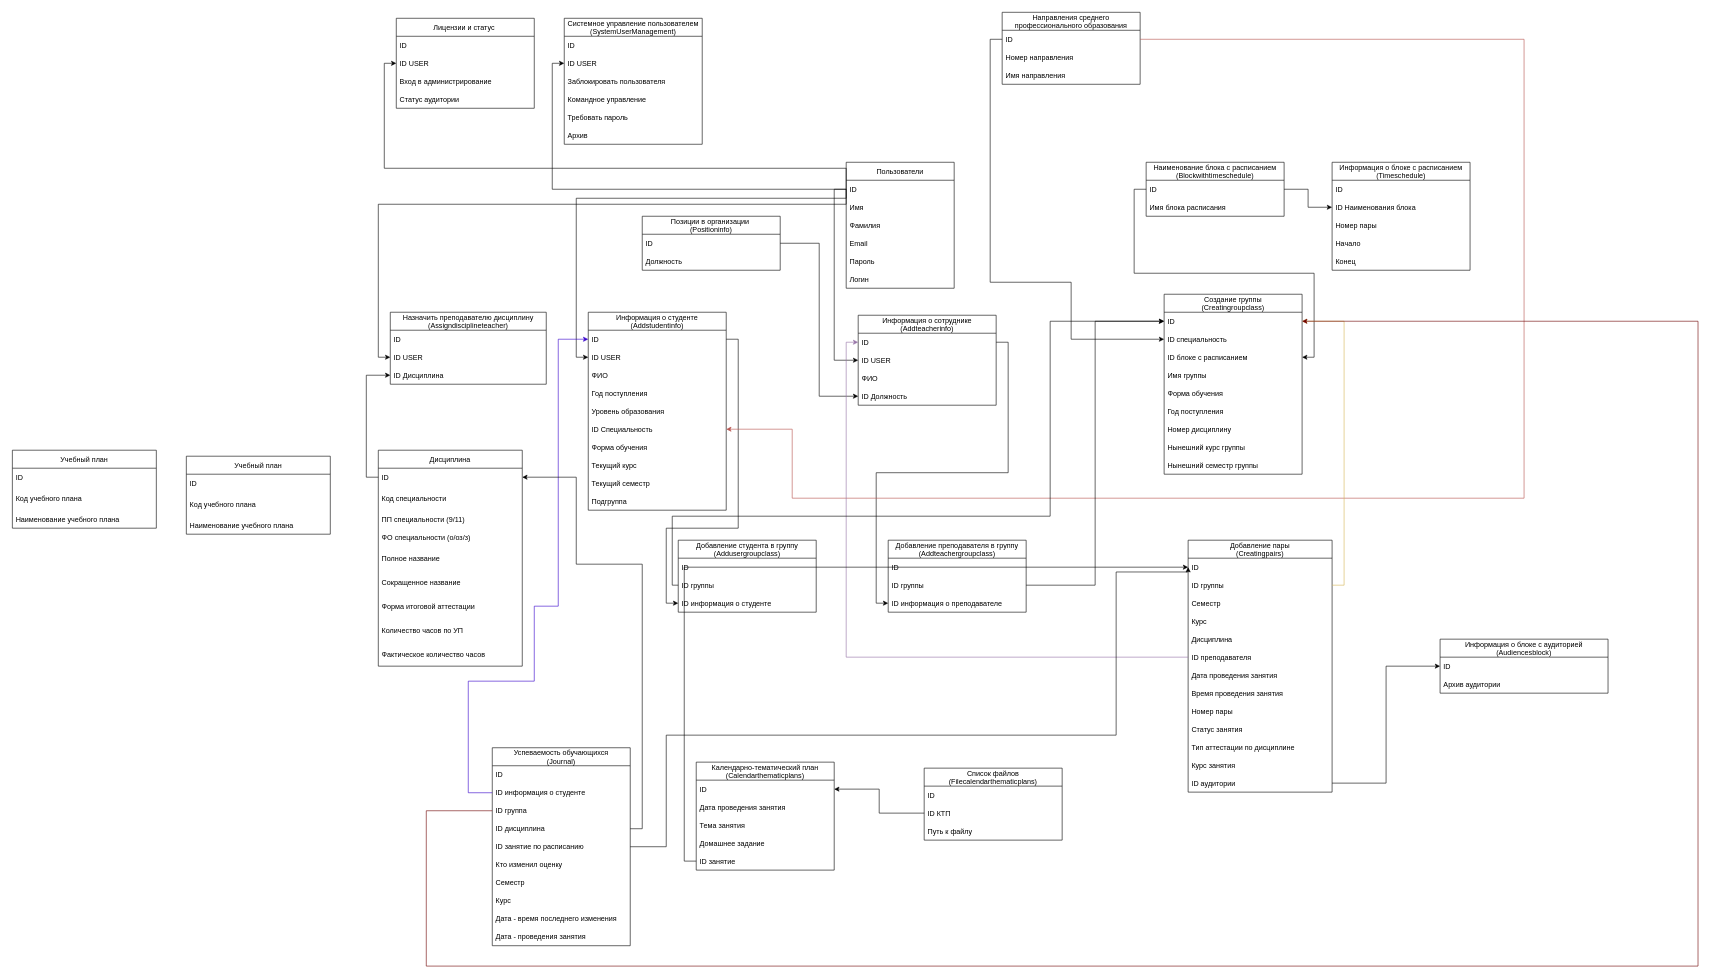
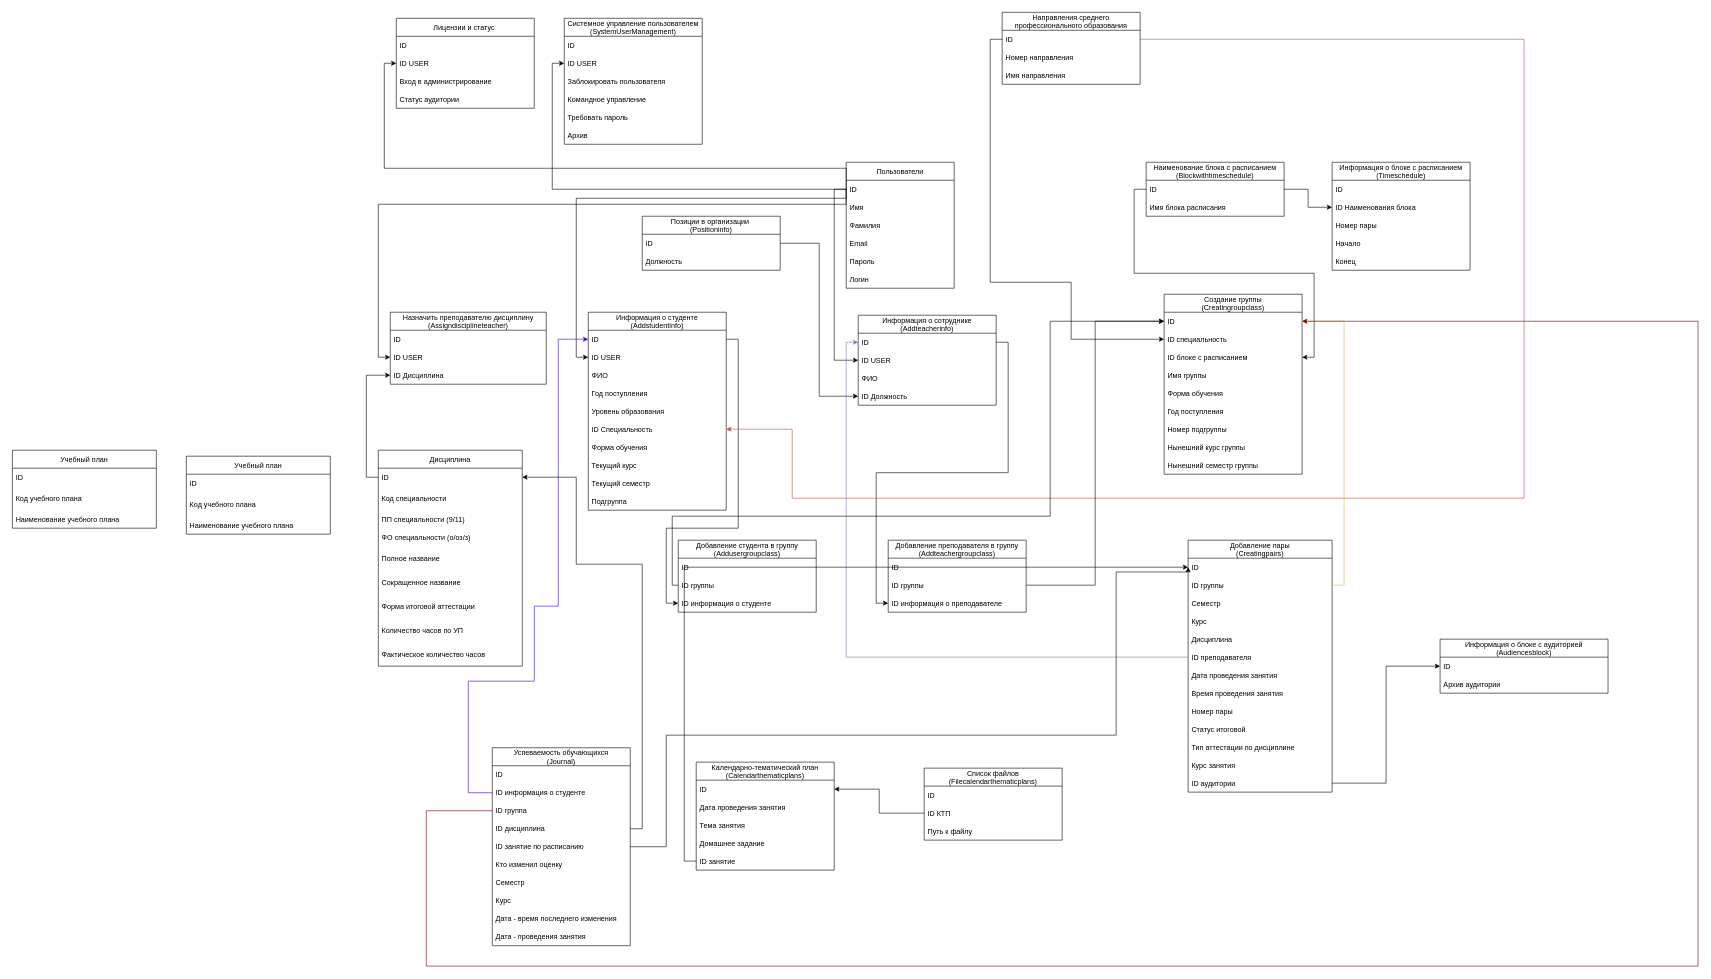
- <mxCell id="102" value="Номер дисциплину" style="text;strokeColor=none;fillColor=none;align=left;verticalAlign=middle;spacingLeft=4;spacingRight=4;overflow=hidden;points=[[0,0.5],[1,0.5]];portConstraint=eastwest;rotatable=0;" parent="95" vertex="1"><mxGeometry y="210" width="230" height="30" as="geometry" /></mxCell>
+ <mxCell id="102" value="Номер подгруппы" style="text;strokeColor=none;fillColor=none;align=left;verticalAlign=middle;spacingLeft=4;spacingRight=4;overflow=hidden;points=[[0,0.5],[1,0.5]];portConstraint=eastwest;rotatable=0;" parent="95" vertex="1"><mxGeometry y="210" width="230" height="30" as="geometry" /></mxCell>
- <mxCell id="33" value="Статус занятия" style="text;strokeColor=none;fillColor=none;align=left;verticalAlign=middle;spacingLeft=4;spacingRight=4;overflow=hidden;points=[[0,0.5],[1,0.5]];portConstraint=eastwest;rotatable=0;" parent="23" vertex="1"><mxGeometry y="300" width="240" height="30" as="geometry" /></mxCell>
+ <mxCell id="33" value="Статус итоговой" style="text;strokeColor=none;fillColor=none;align=left;verticalAlign=middle;spacingLeft=4;spacingRight=4;overflow=hidden;points=[[0,0.5],[1,0.5]];portConstraint=eastwest;rotatable=0;" parent="23" vertex="1"><mxGeometry y="300" width="240" height="30" as="geometry" /></mxCell>
